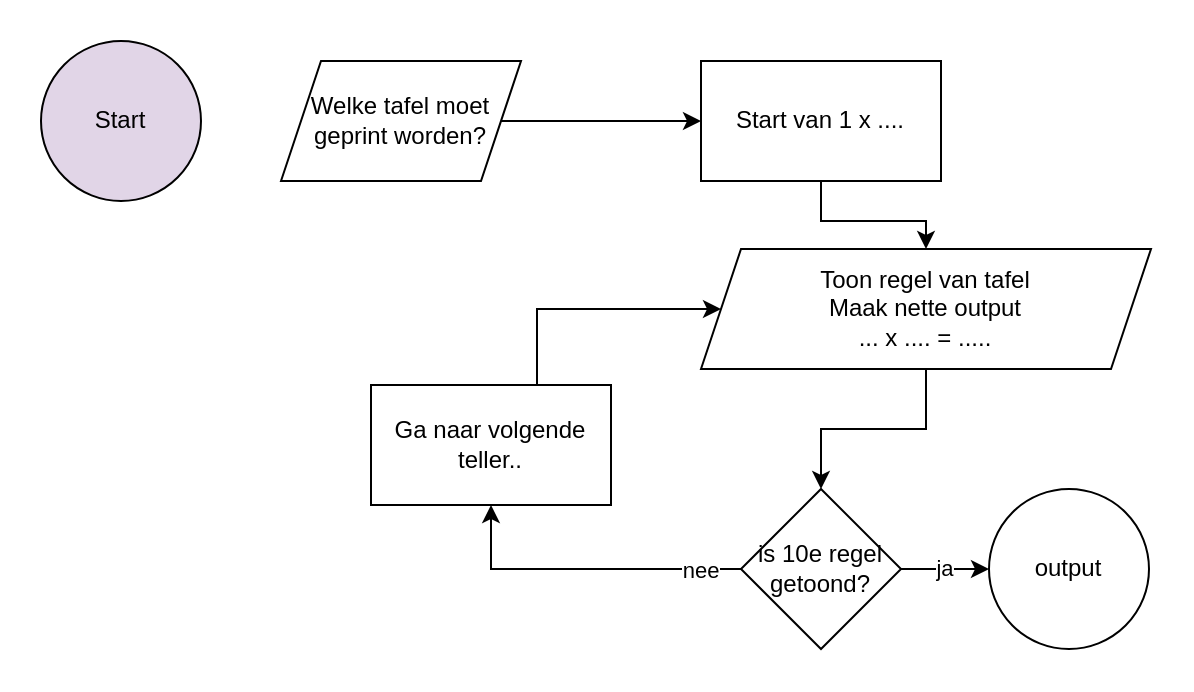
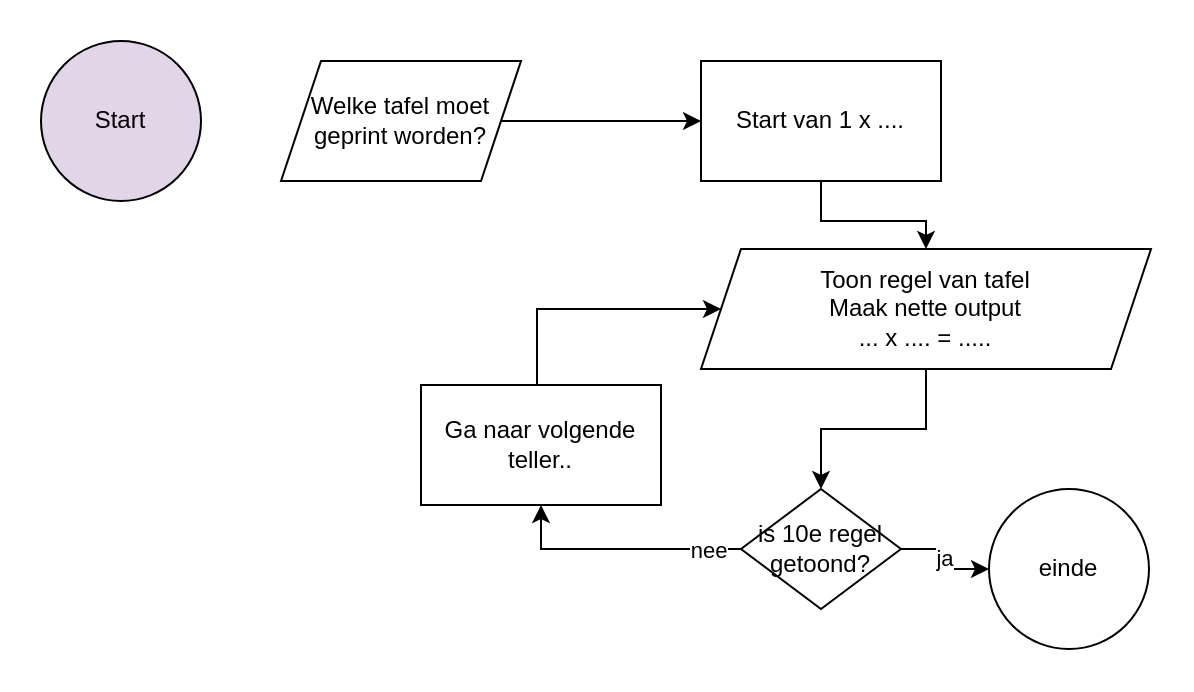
- <mxCell id="15" value="Ga naar volgende teller.." style="rounded=0;whiteSpace=wrap;html=1;" vertex="1" parent="1"><mxGeometry x="185" y="192" width="120" height="60" as="geometry" /></mxCell>
+ <mxCell id="15" value="Ga naar volgende teller.." style="rounded=0;whiteSpace=wrap;html=1;" vertex="1" parent="1"><mxGeometry x="210" y="192" width="120" height="60" as="geometry" /></mxCell>
- <mxCell id="12" value="is 10e regel getoond?" style="rhombus;whiteSpace=wrap;html=1;rounded=0;" vertex="1" parent="1"><mxGeometry x="370" y="244" width="80" height="80" as="geometry" /></mxCell>
+ <mxCell id="12" value="is 10e regel getoond?" style="rhombus;whiteSpace=wrap;html=1;rounded=0;" vertex="1" parent="1"><mxGeometry x="370" y="244" width="80" height="60" as="geometry" /></mxCell>
- <mxCell id="13" value="output" style="ellipse;whiteSpace=wrap;html=1;aspect=fixed;" vertex="1" parent="1"><mxGeometry x="494" y="244" width="80" height="80" as="geometry" /></mxCell>
+ <mxCell id="13" value="einde" style="ellipse;whiteSpace=wrap;html=1;aspect=fixed;" vertex="1" parent="1"><mxGeometry x="494" y="244" width="80" height="80" as="geometry" /></mxCell>
